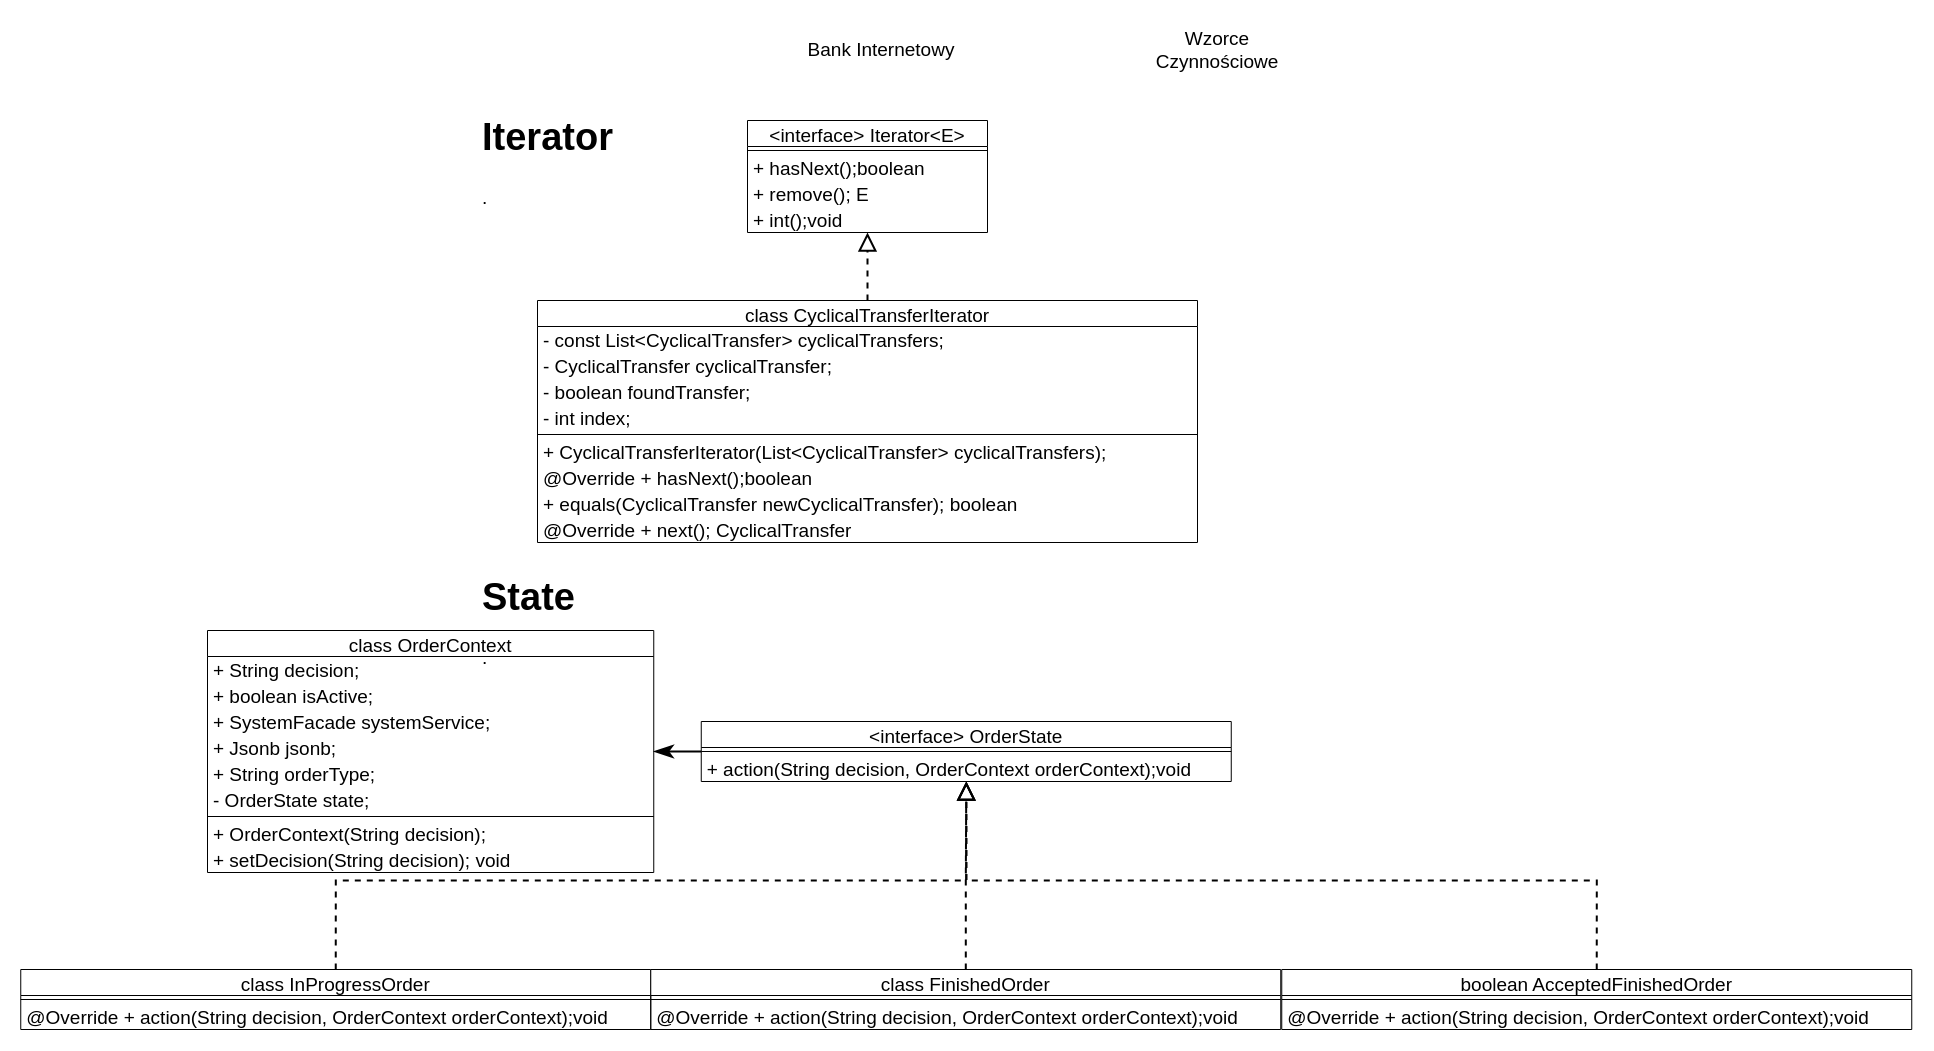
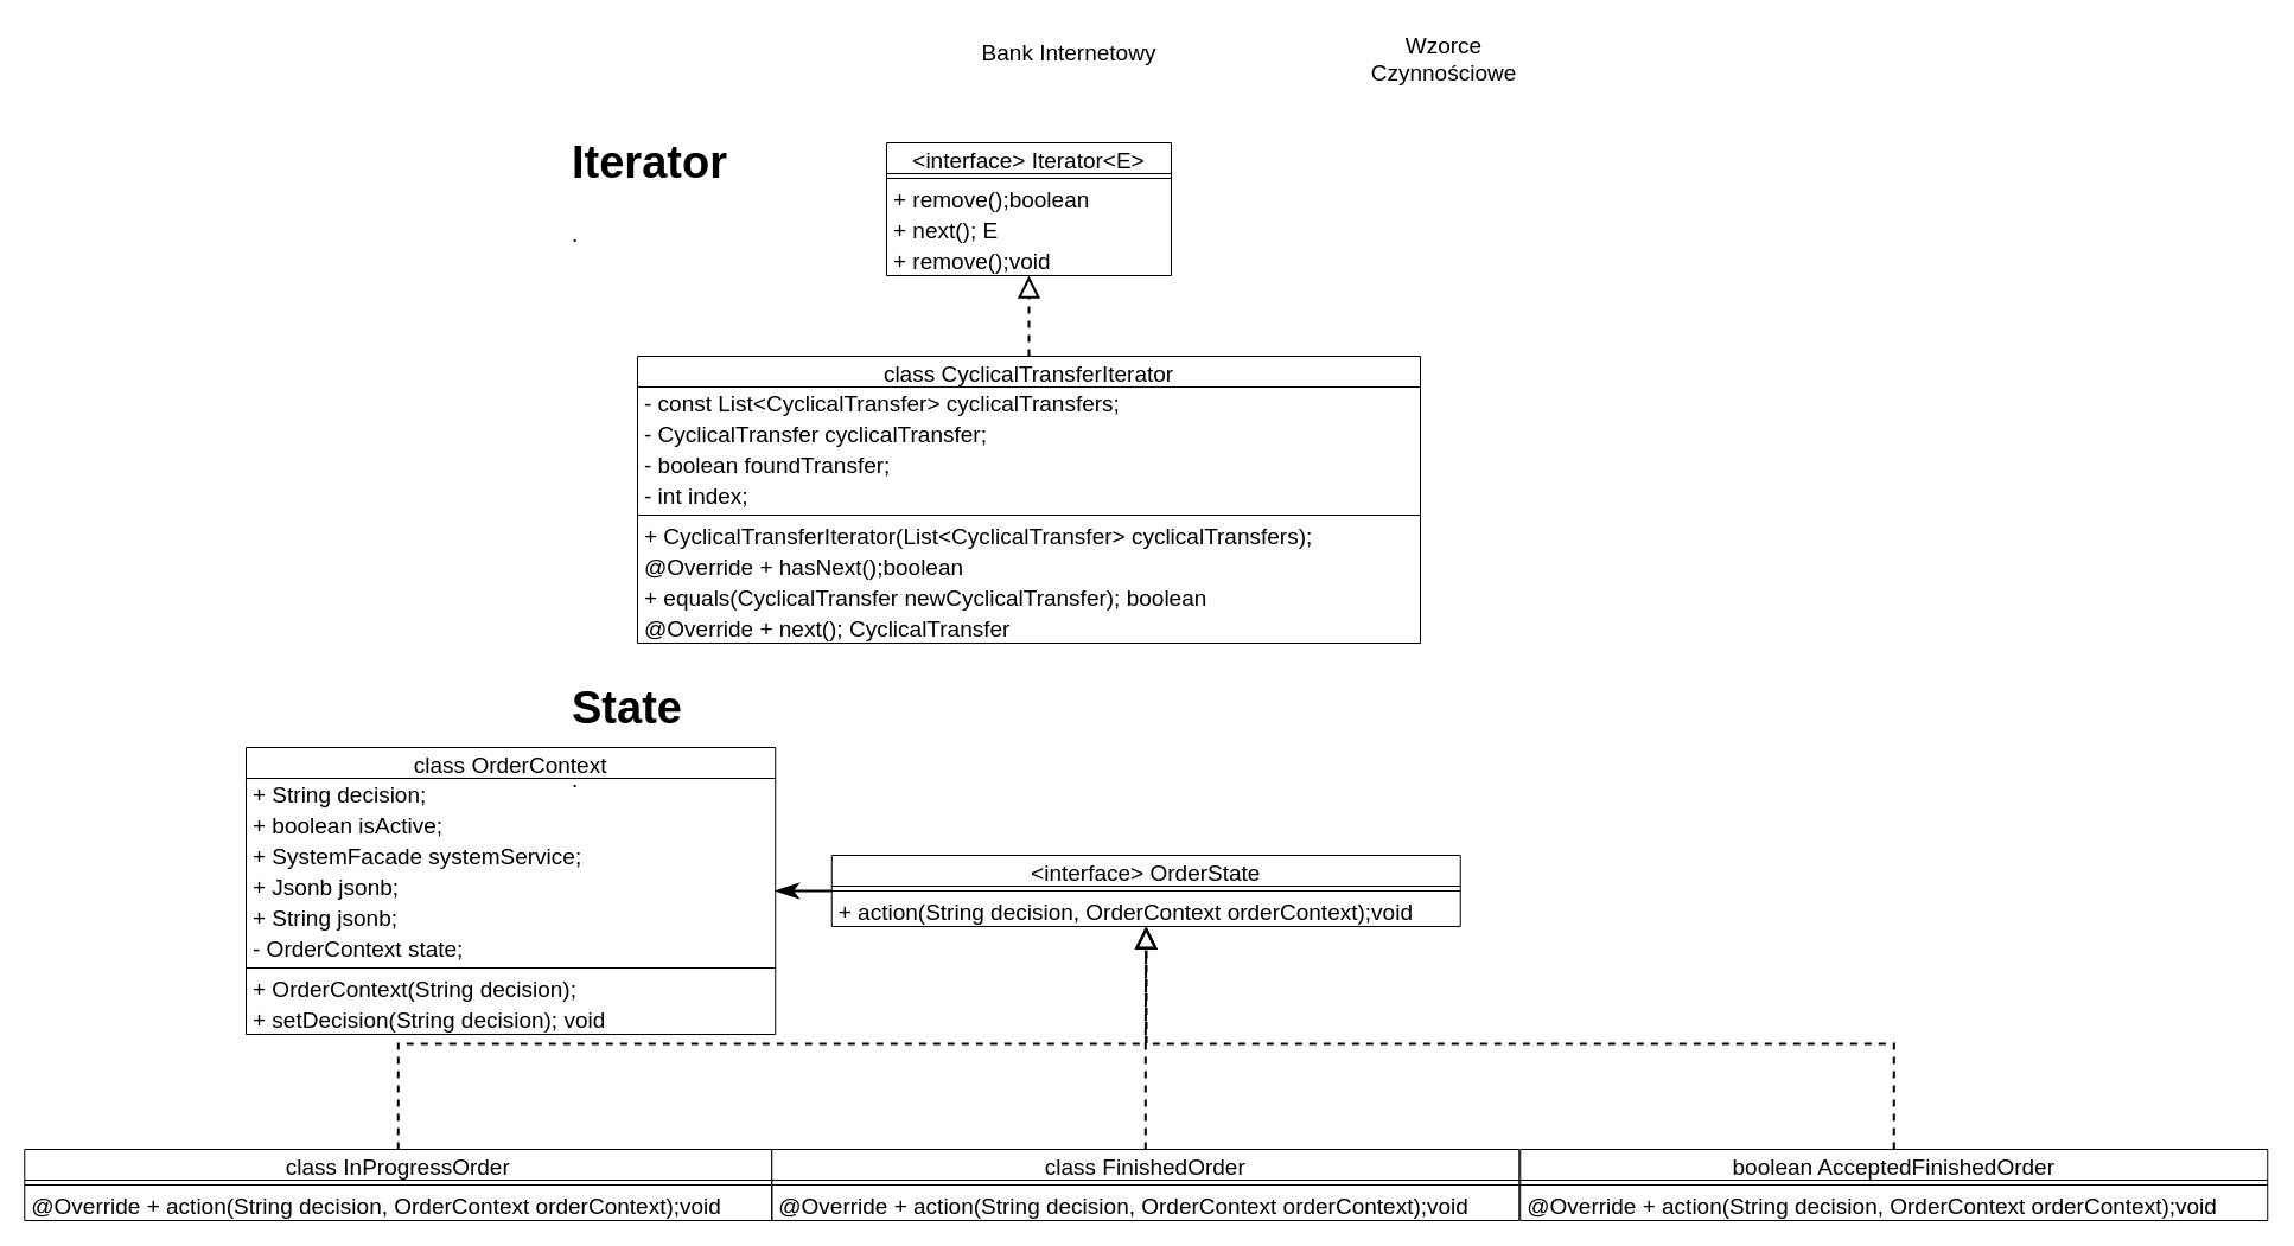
- <mxCell id="2" value="Bank Internetowy" style="text;html=1;strokeColor=none;fillColor=none;align=center;verticalAlign=middle;whiteSpace=wrap;rounded=0;fontSize=19;" vertex="1" parent="1"><mxGeometry x="796" width="170" height="60" as="geometry" y="20" /></mxCell>
+ <mxCell id="2" value="Bank Internetowy" style="text;html=1;strokeColor=none;fillColor=none;align=center;verticalAlign=middle;whiteSpace=wrap;rounded=0;fontSize=19;" vertex="1" parent="1"><mxGeometry x="816" y="15" width="170" height="60" as="geometry" /></mxCell>
- <mxCell id="7" value="+ hasNext();boolean" style="text;strokeColor=none;fillColor=none;align=left;verticalAlign=bottom;spacingLeft=4;spacingRight=4;overflow=hidden;rotatable=0;points=[[0,0.5],[1,0.5]];portConstraint=eastwest;fontSize=19;" vertex="1" parent="5"><mxGeometry y="34" width="240" height="26" as="geometry" /></mxCell>
+ <mxCell id="7" value="+ remove();boolean" style="text;strokeColor=none;fillColor=none;align=left;verticalAlign=bottom;spacingLeft=4;spacingRight=4;overflow=hidden;rotatable=0;points=[[0,0.5],[1,0.5]];portConstraint=eastwest;fontSize=19;" vertex="1" parent="5"><mxGeometry y="34" width="240" height="26" as="geometry" /></mxCell>
- <mxCell id="8" value="+ remove(); E" style="text;strokeColor=none;fillColor=none;align=left;verticalAlign=bottom;spacingLeft=4;spacingRight=4;overflow=hidden;rotatable=0;points=[[0,0.5],[1,0.5]];portConstraint=eastwest;fontSize=19;" vertex="1" parent="5"><mxGeometry y="60" width="240" height="26" as="geometry" /></mxCell>
+ <mxCell id="8" value="+ next(); E" style="text;strokeColor=none;fillColor=none;align=left;verticalAlign=bottom;spacingLeft=4;spacingRight=4;overflow=hidden;rotatable=0;points=[[0,0.5],[1,0.5]];portConstraint=eastwest;fontSize=19;" vertex="1" parent="5"><mxGeometry y="60" width="240" height="26" as="geometry" /></mxCell>
- <mxCell id="9" value="+ int();void" style="text;strokeColor=none;fillColor=none;align=left;verticalAlign=bottom;spacingLeft=4;spacingRight=4;overflow=hidden;rotatable=0;points=[[0,0.5],[1,0.5]];portConstraint=eastwest;fontSize=19;" vertex="1" parent="5"><mxGeometry y="86" width="240" height="26" as="geometry" /></mxCell>
+ <mxCell id="9" value="+ remove();void" style="text;strokeColor=none;fillColor=none;align=left;verticalAlign=bottom;spacingLeft=4;spacingRight=4;overflow=hidden;rotatable=0;points=[[0,0.5],[1,0.5]];portConstraint=eastwest;fontSize=19;" vertex="1" parent="5"><mxGeometry y="86" width="240" height="26" as="geometry" /></mxCell>
- <mxCell id="35" value="+ String orderType;" style="text;strokeColor=none;fillColor=none;align=left;verticalAlign=bottom;spacingLeft=4;spacingRight=4;overflow=hidden;rotatable=0;points=[[0,0.5],[1,0.5]];portConstraint=eastwest;fontSize=19;" vertex="1" parent="30"><mxGeometry y="130" width="446.25" height="26" as="geometry" /></mxCell>
+ <mxCell id="35" value="+ String jsonb;" style="text;strokeColor=none;fillColor=none;align=left;verticalAlign=bottom;spacingLeft=4;spacingRight=4;overflow=hidden;rotatable=0;points=[[0,0.5],[1,0.5]];portConstraint=eastwest;fontSize=19;" vertex="1" parent="30"><mxGeometry y="130" width="446.25" height="26" as="geometry" /></mxCell>
- <mxCell id="36" value="- OrderState state;" style="text;strokeColor=none;fillColor=none;align=left;verticalAlign=bottom;spacingLeft=4;spacingRight=4;overflow=hidden;rotatable=0;points=[[0,0.5],[1,0.5]];portConstraint=eastwest;fontSize=19;" vertex="1" parent="30"><mxGeometry y="156" width="446.25" height="26" as="geometry" /></mxCell>
+ <mxCell id="36" value="- OrderContext state;" style="text;strokeColor=none;fillColor=none;align=left;verticalAlign=bottom;spacingLeft=4;spacingRight=4;overflow=hidden;rotatable=0;points=[[0,0.5],[1,0.5]];portConstraint=eastwest;fontSize=19;" vertex="1" parent="30"><mxGeometry y="156" width="446.25" height="26" as="geometry" /></mxCell>
